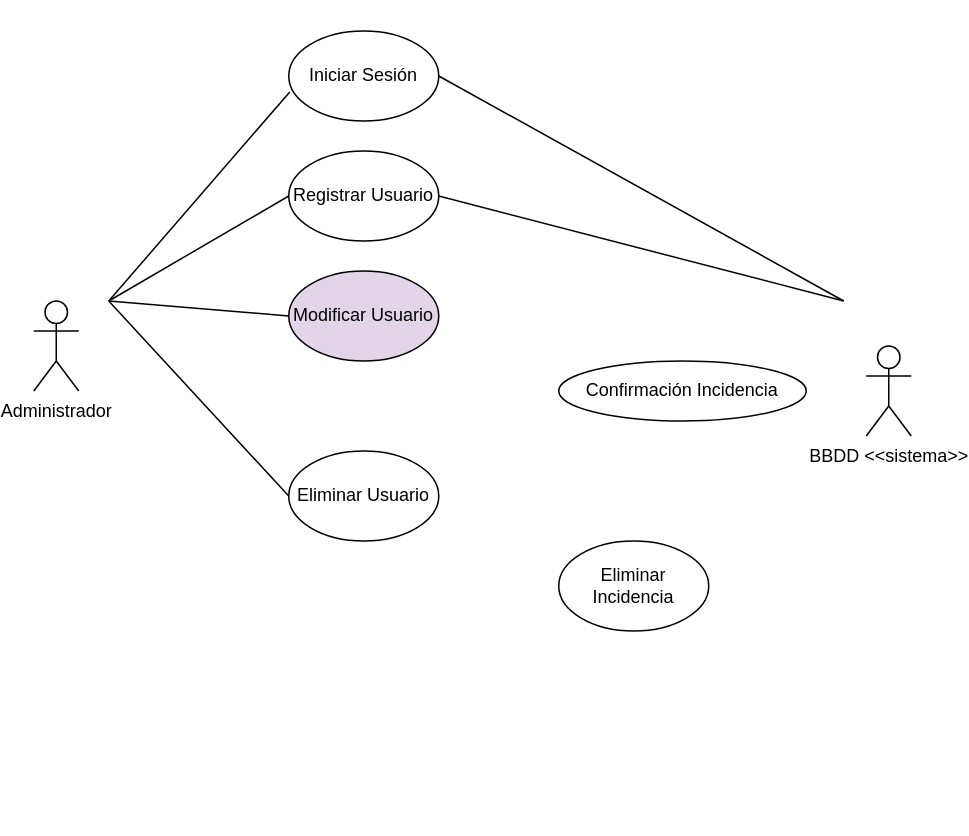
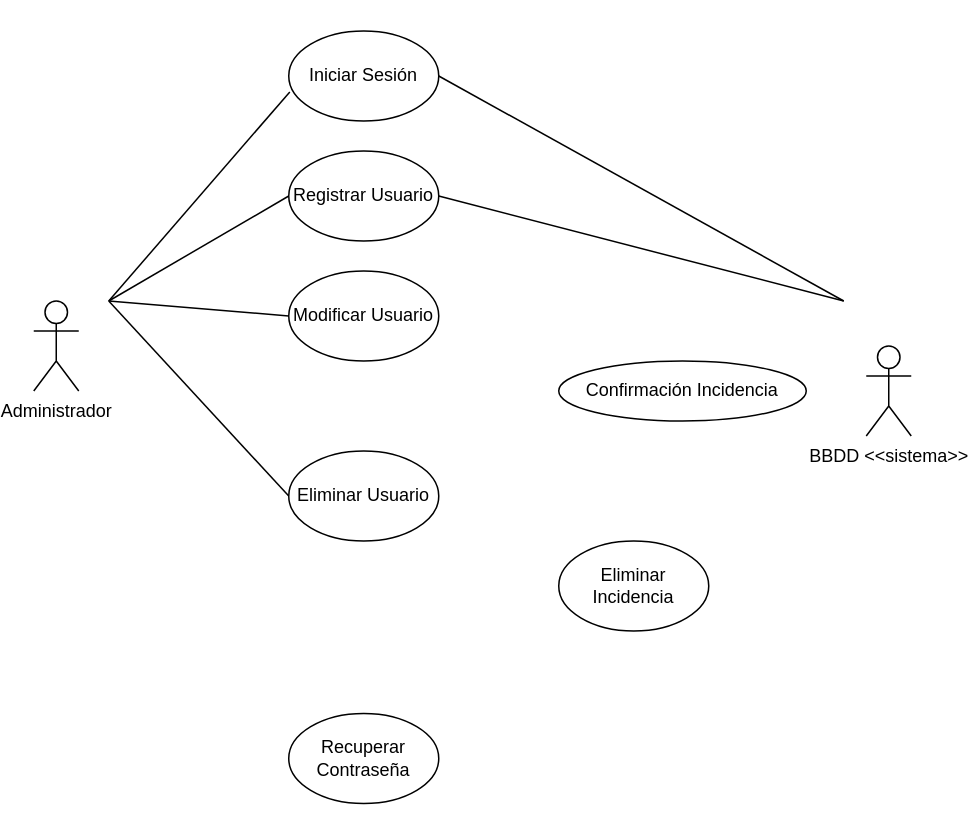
- <mxCell id="7" value="Modificar Usuario" style="ellipse;whiteSpace=wrap;html=1;fillColor=#e1d5e7;" vertex="1" parent="1"><mxGeometry x="190" y="180" width="100" height="60" as="geometry" /></mxCell>
+ <mxCell id="7" value="Modificar Usuario" style="ellipse;whiteSpace=wrap;html=1;" vertex="1" parent="1"><mxGeometry x="190" y="180" width="100" height="60" as="geometry" /></mxCell>
+ <mxCell id="6" value="Recuperar Contraseña" style="ellipse;whiteSpace=wrap;html=1;" vertex="1" parent="1"><mxGeometry x="190" y="475" width="100" height="60" as="geometry" /></mxCell>
